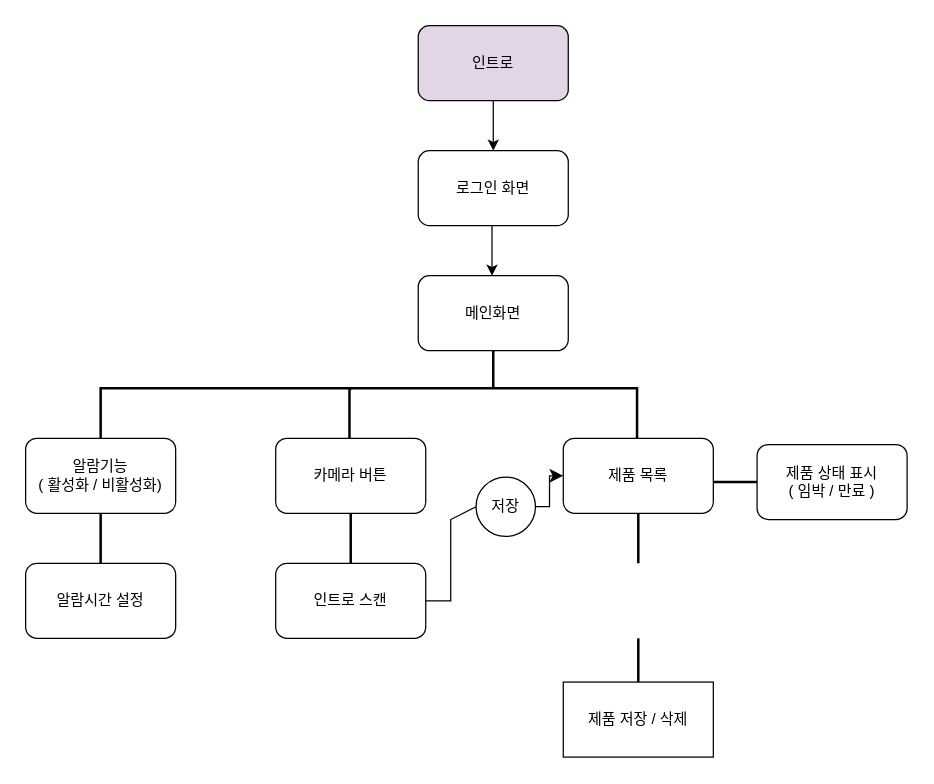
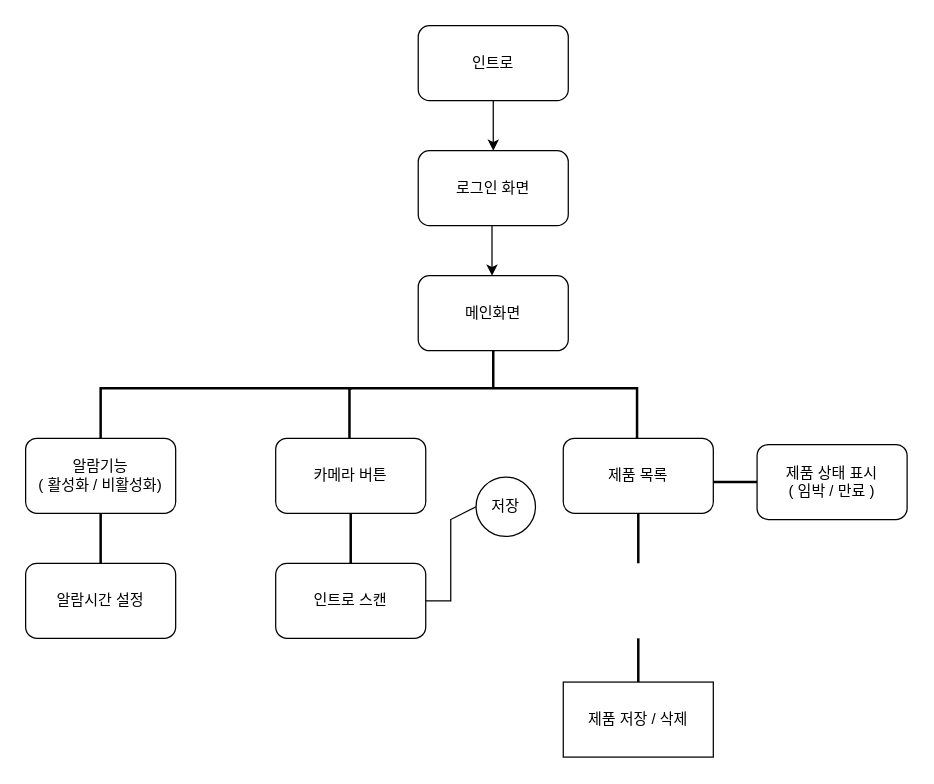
- <mxCell id="2" value="인트로" style="rounded=1;whiteSpace=wrap;html=1;fillColor=#e1d5e7;" vertex="1" parent="1"><mxGeometry x="334" y="20" width="120" height="60" as="geometry" /></mxCell>
+ <mxCell id="2" value="인트로" style="rounded=1;whiteSpace=wrap;html=1;" vertex="1" parent="1"><mxGeometry x="334" y="20" width="120" height="60" as="geometry" /></mxCell>
- <mxCell id="12" value="" style="edgeStyle=elbowEdgeStyle;elbow=horizontal;endArrow=classic;html=1;curved=0;rounded=0;endSize=8;startSize=8;exitX=1;exitY=0.5;exitDx=0;exitDy=0;entryX=0;entryY=0.5;entryDx=0;entryDy=0;" edge="1" parent="1" source="13" target="8"><mxGeometry width="50" height="50" relative="1" as="geometry"><mxPoint x="400" y="420" as="sourcePoint" /><mxPoint x="450" y="370" as="targetPoint" /></mxGeometry></mxCell>
